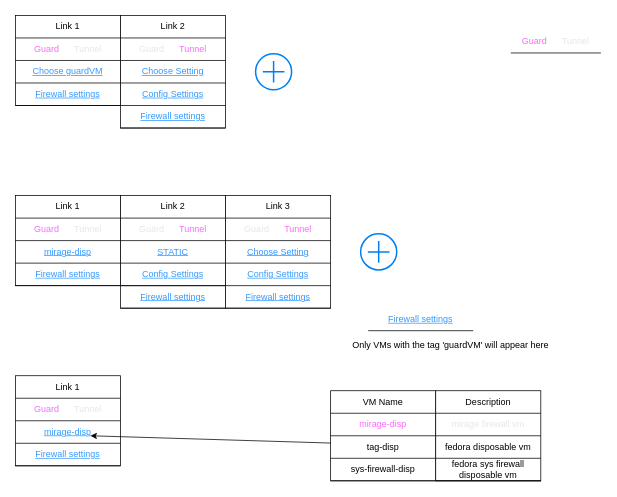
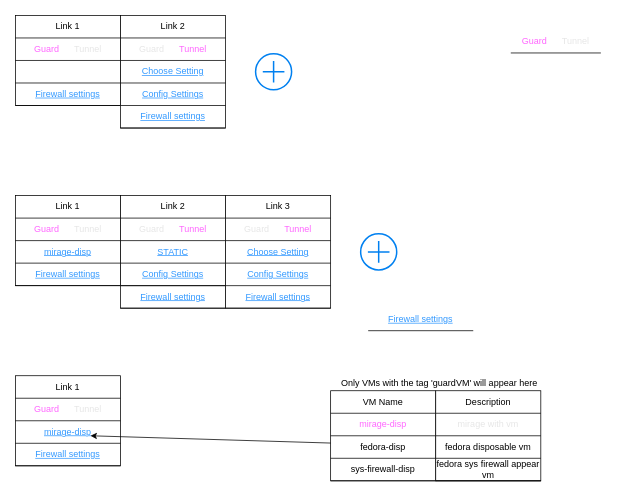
- <mxCell id="25" value="&lt;font color=&quot;#3399ff&quot;&gt;&lt;u&gt;Choose guardVM&lt;/u&gt;&lt;/font&gt;" style="text;html=1;strokeColor=none;fillColor=none;align=center;verticalAlign=middle;whiteSpace=wrap;rounded=0;" vertex="1" parent="24"><mxGeometry width="140" height="30" as="geometry" /></mxCell>
- <mxCell id="118" value="Only VMs with the tag 'guardVM' will appear here" style="text;html=1;strokeColor=none;fillColor=none;align=center;verticalAlign=middle;whiteSpace=wrap;overflow=hidden;" vertex="1" parent="1"><mxGeometry x="455" y="450" width="290" height="20" as="geometry" /></mxCell>
+ <mxCell id="118" value="Only VMs with the tag 'guardVM' will appear here" style="text;html=1;strokeColor=none;fillColor=none;align=center;verticalAlign=middle;whiteSpace=wrap;overflow=hidden;" vertex="1" parent="1"><mxGeometry x="440" y="500" width="290" height="20" as="geometry" /></mxCell>
- <mxCell id="104" value="&lt;font color=&quot;#e6e6e6&quot;&gt;mirage firewall vm&lt;/font&gt;" style="text;html=1;strokeColor=none;fillColor=none;align=center;verticalAlign=middle;whiteSpace=wrap;rounded=0;" vertex="1" parent="1"><mxGeometry x="580" y="550" width="140" height="30" as="geometry" /></mxCell>
+ <mxCell id="104" value="&lt;font color=&quot;#e6e6e6&quot;&gt;mirage with vm&lt;/font&gt;" style="text;html=1;strokeColor=none;fillColor=none;align=center;verticalAlign=middle;whiteSpace=wrap;rounded=0;" vertex="1" parent="1"><mxGeometry x="580" y="550" width="140" height="30" as="geometry" /></mxCell>
- <mxCell id="97" value="tag-disp" style="text;html=1;strokeColor=none;fillColor=none;align=center;verticalAlign=middle;whiteSpace=wrap;rounded=0;" vertex="1" parent="96"><mxGeometry width="140" height="30" as="geometry" /></mxCell>
+ <mxCell id="97" value="fedora-disp" style="text;html=1;strokeColor=none;fillColor=none;align=center;verticalAlign=middle;whiteSpace=wrap;rounded=0;" vertex="1" parent="96"><mxGeometry width="140" height="30" as="geometry" /></mxCell>
- <mxCell id="116" value="fedora sys firewall disposable vm" style="text;html=1;strokeColor=none;fillColor=none;align=center;verticalAlign=middle;whiteSpace=wrap;rounded=0;" vertex="1" parent="115"><mxGeometry width="140" height="30" as="geometry" /></mxCell>
+ <mxCell id="116" value="fedora sys firewall appear vm" style="text;html=1;strokeColor=none;fillColor=none;align=center;verticalAlign=middle;whiteSpace=wrap;rounded=0;" vertex="1" parent="115"><mxGeometry width="140" height="30" as="geometry" /></mxCell>
